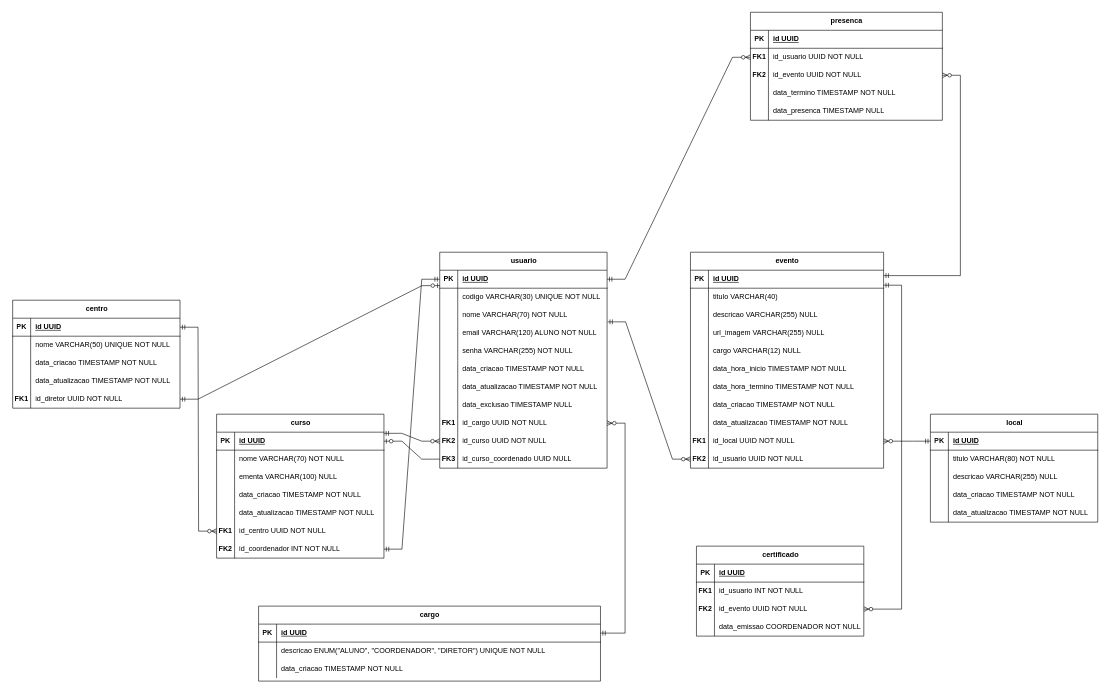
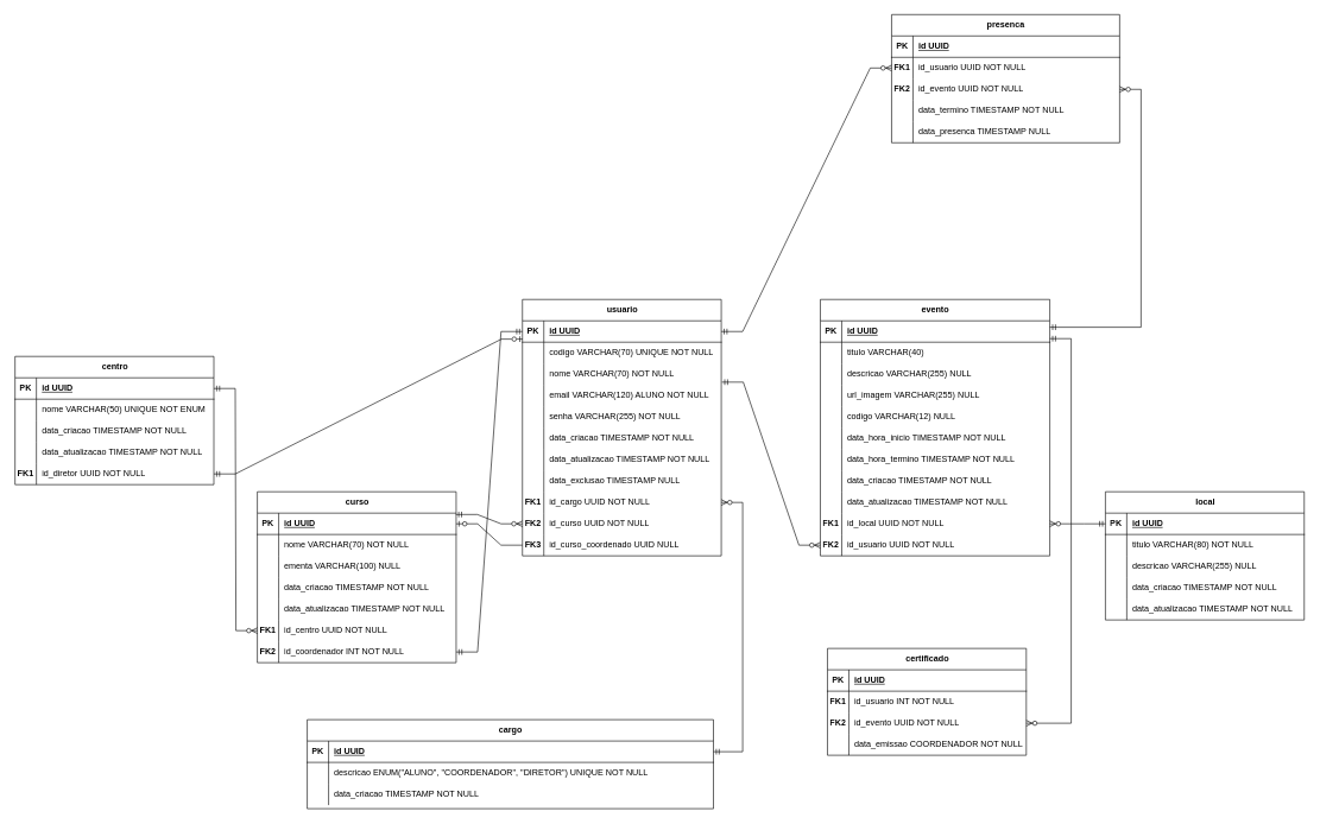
- <mxCell id="8" value="codigo VARCHAR(30) UNIQUE NOT NULL" style="shape=partialRectangle;connectable=0;fillColor=none;top=0;left=0;bottom=0;right=0;align=left;spacingLeft=6;overflow=hidden;whiteSpace=wrap;html=1;" parent="6" vertex="1"><mxGeometry x="30" width="249" height="30" as="geometry"><mxRectangle width="249" height="30" as="alternateBounds" /></mxGeometry></mxCell>
+ <mxCell id="8" value="codigo VARCHAR(70) UNIQUE NOT NULL" style="shape=partialRectangle;connectable=0;fillColor=none;top=0;left=0;bottom=0;right=0;align=left;spacingLeft=6;overflow=hidden;whiteSpace=wrap;html=1;" parent="6" vertex="1"><mxGeometry x="30" width="249" height="30" as="geometry"><mxRectangle width="249" height="30" as="alternateBounds" /></mxGeometry></mxCell>
- <mxCell id="158" value="nome VARCHAR(50) UNIQUE NOT NULL" style="shape=partialRectangle;connectable=0;fillColor=none;top=0;left=0;bottom=0;right=0;align=left;spacingLeft=6;overflow=hidden;whiteSpace=wrap;html=1;" parent="156" vertex="1"><mxGeometry x="30" width="249" height="30" as="geometry"><mxRectangle width="249" height="30" as="alternateBounds" /></mxGeometry></mxCell>
+ <mxCell id="158" value="nome VARCHAR(50) UNIQUE NOT ENUM" style="shape=partialRectangle;connectable=0;fillColor=none;top=0;left=0;bottom=0;right=0;align=left;spacingLeft=6;overflow=hidden;whiteSpace=wrap;html=1;" parent="156" vertex="1"><mxGeometry x="30" width="249" height="30" as="geometry"><mxRectangle width="249" height="30" as="alternateBounds" /></mxGeometry></mxCell>
- <mxCell id="61" value="cargo VARCHAR(12) NULL" style="shape=partialRectangle;connectable=0;fillColor=none;top=0;left=0;bottom=0;right=0;align=left;spacingLeft=6;overflow=hidden;whiteSpace=wrap;html=1;" parent="59" vertex="1"><mxGeometry x="30" width="292" height="30" as="geometry"><mxRectangle width="292" height="30" as="alternateBounds" /></mxGeometry></mxCell>
+ <mxCell id="61" value="codigo VARCHAR(12) NULL" style="shape=partialRectangle;connectable=0;fillColor=none;top=0;left=0;bottom=0;right=0;align=left;spacingLeft=6;overflow=hidden;whiteSpace=wrap;html=1;" parent="59" vertex="1"><mxGeometry x="30" width="292" height="30" as="geometry"><mxRectangle width="292" height="30" as="alternateBounds" /></mxGeometry></mxCell>
